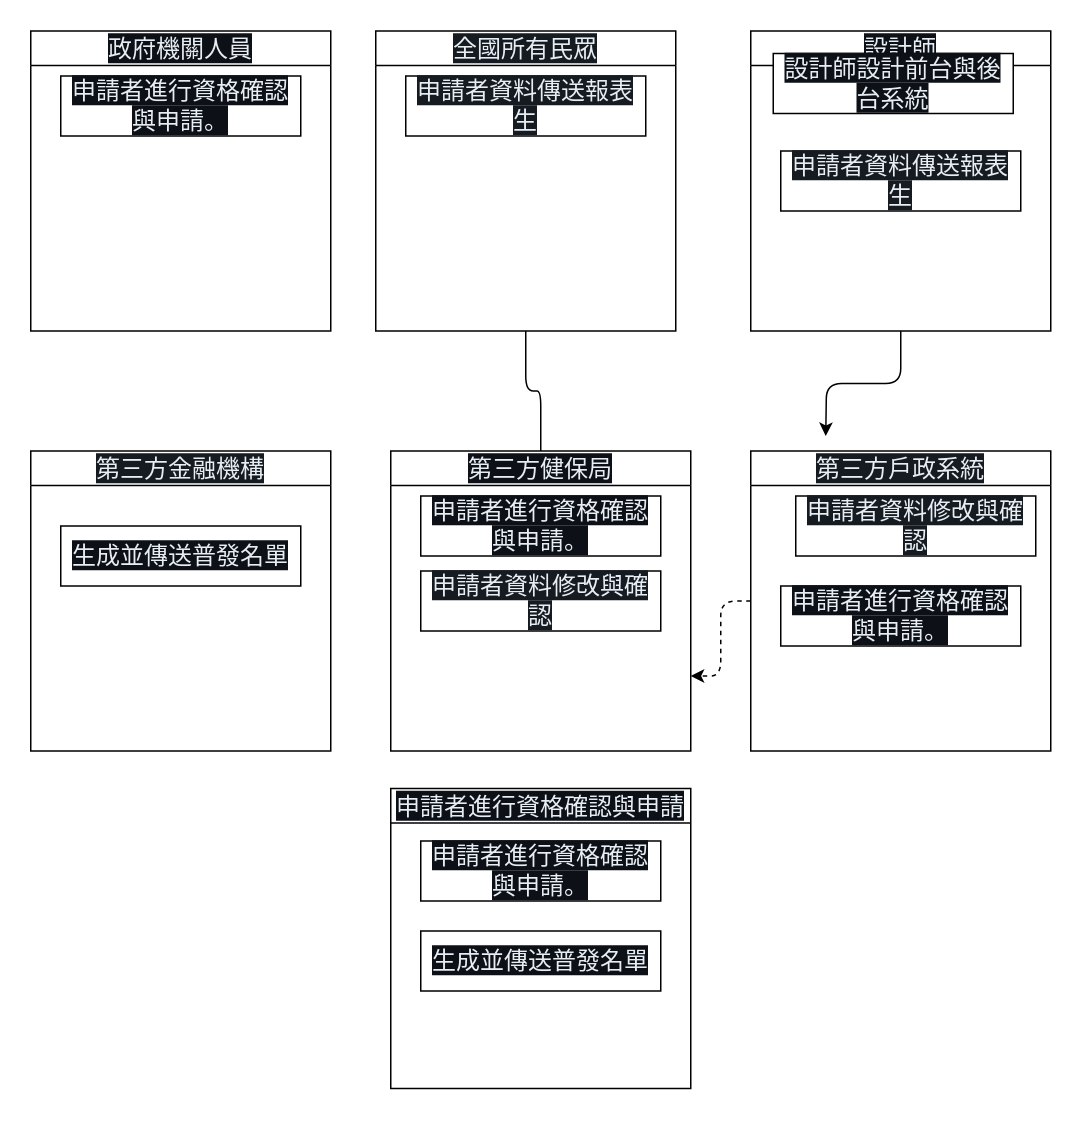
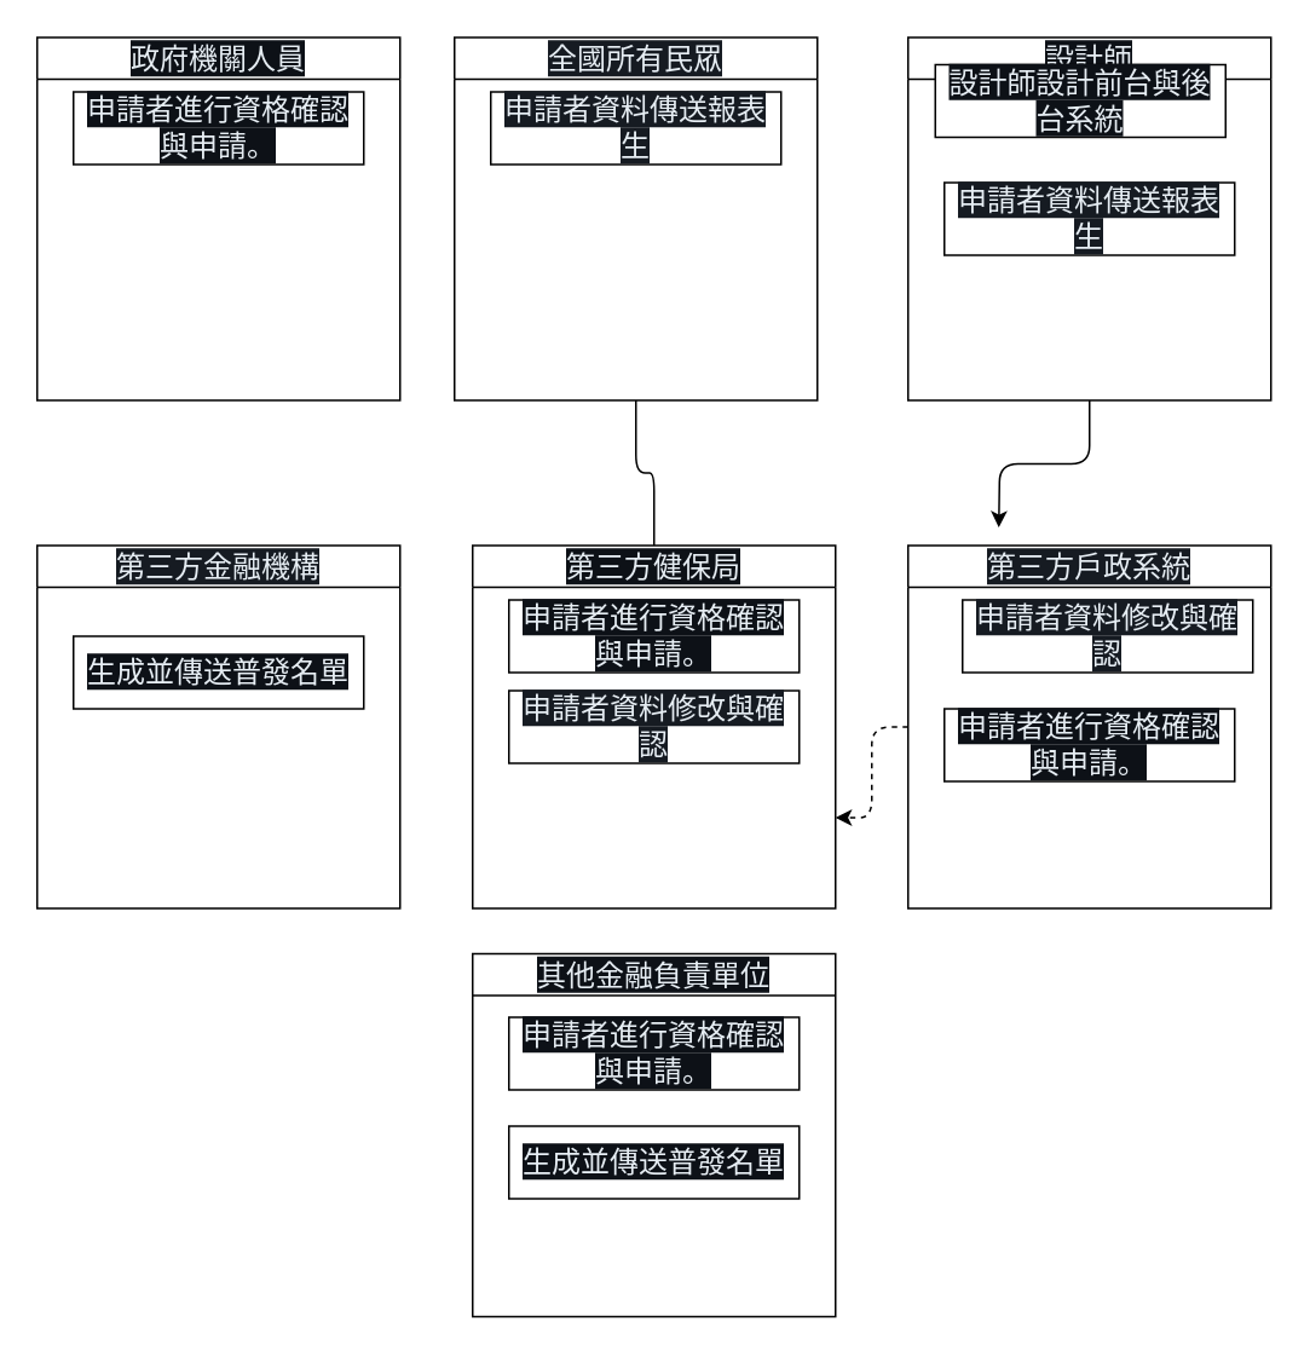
- <mxCell id="13" value="&lt;span style=&quot;color: rgb(230, 237, 243); font-family: -apple-system, BlinkMacSystemFont, &amp;quot;Segoe UI&amp;quot;, &amp;quot;Noto Sans&amp;quot;, Helvetica, Arial, sans-serif, &amp;quot;Apple Color Emoji&amp;quot;, &amp;quot;Segoe UI Emoji&amp;quot;; font-size: 16px; font-weight: 400; text-align: start; background-color: rgb(13, 17, 23);&quot;&gt;申請者進行資格確認與申請&lt;/span&gt;" style="swimlane;whiteSpace=wrap;html=1;" vertex="1" parent="1"><mxGeometry x="260" y="525" width="200" height="200" as="geometry" /></mxCell>
+ <mxCell id="13" value="&lt;span style=&quot;color: rgb(230, 237, 243); font-family: -apple-system, BlinkMacSystemFont, &amp;quot;Segoe UI&amp;quot;, &amp;quot;Noto Sans&amp;quot;, Helvetica, Arial, sans-serif, &amp;quot;Apple Color Emoji&amp;quot;, &amp;quot;Segoe UI Emoji&amp;quot;; font-size: 16px; font-weight: 400; text-align: start; background-color: rgb(13, 17, 23);&quot;&gt;其他金融負責單位&lt;/span&gt;" style="swimlane;whiteSpace=wrap;html=1;" vertex="1" parent="1"><mxGeometry x="260" y="525" width="200" height="200" as="geometry" /></mxCell>
